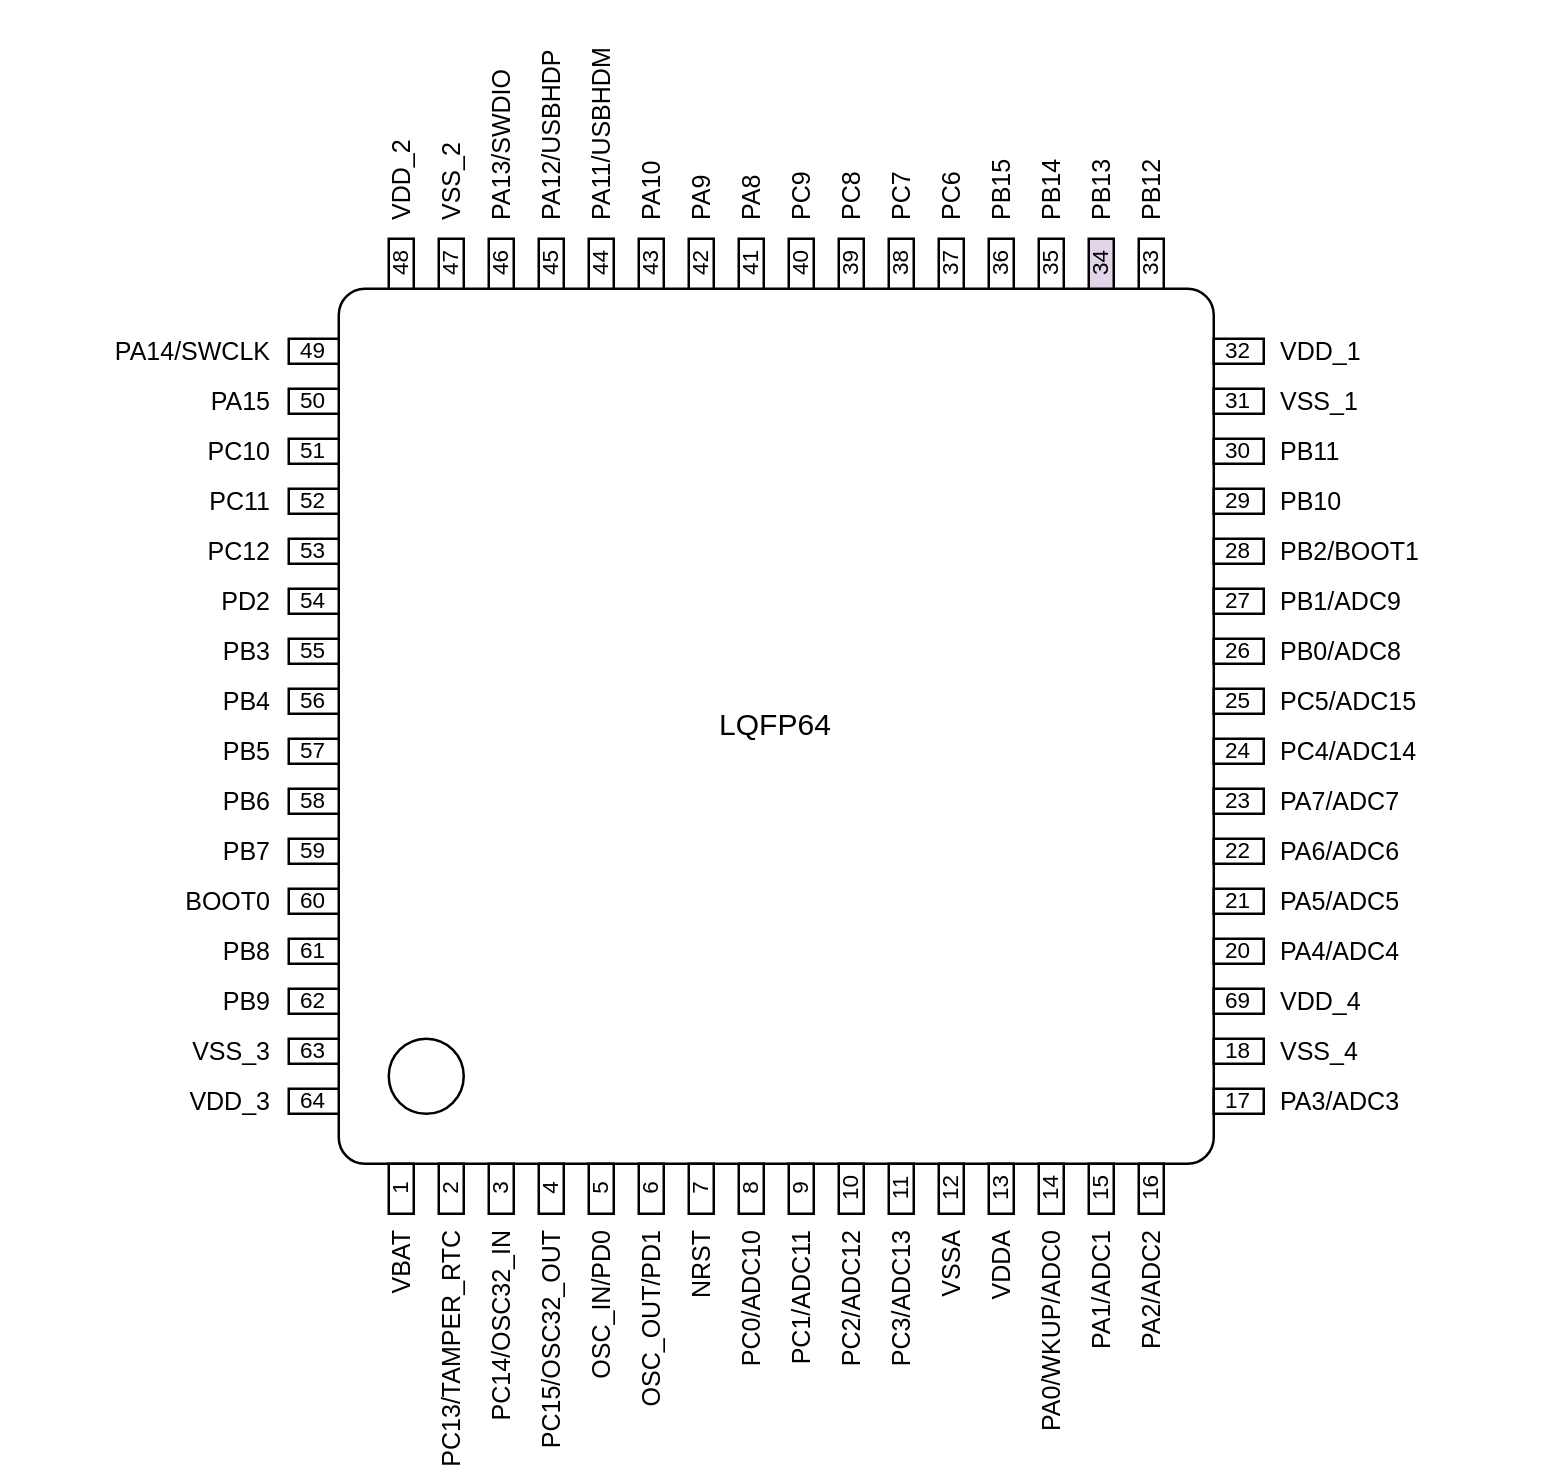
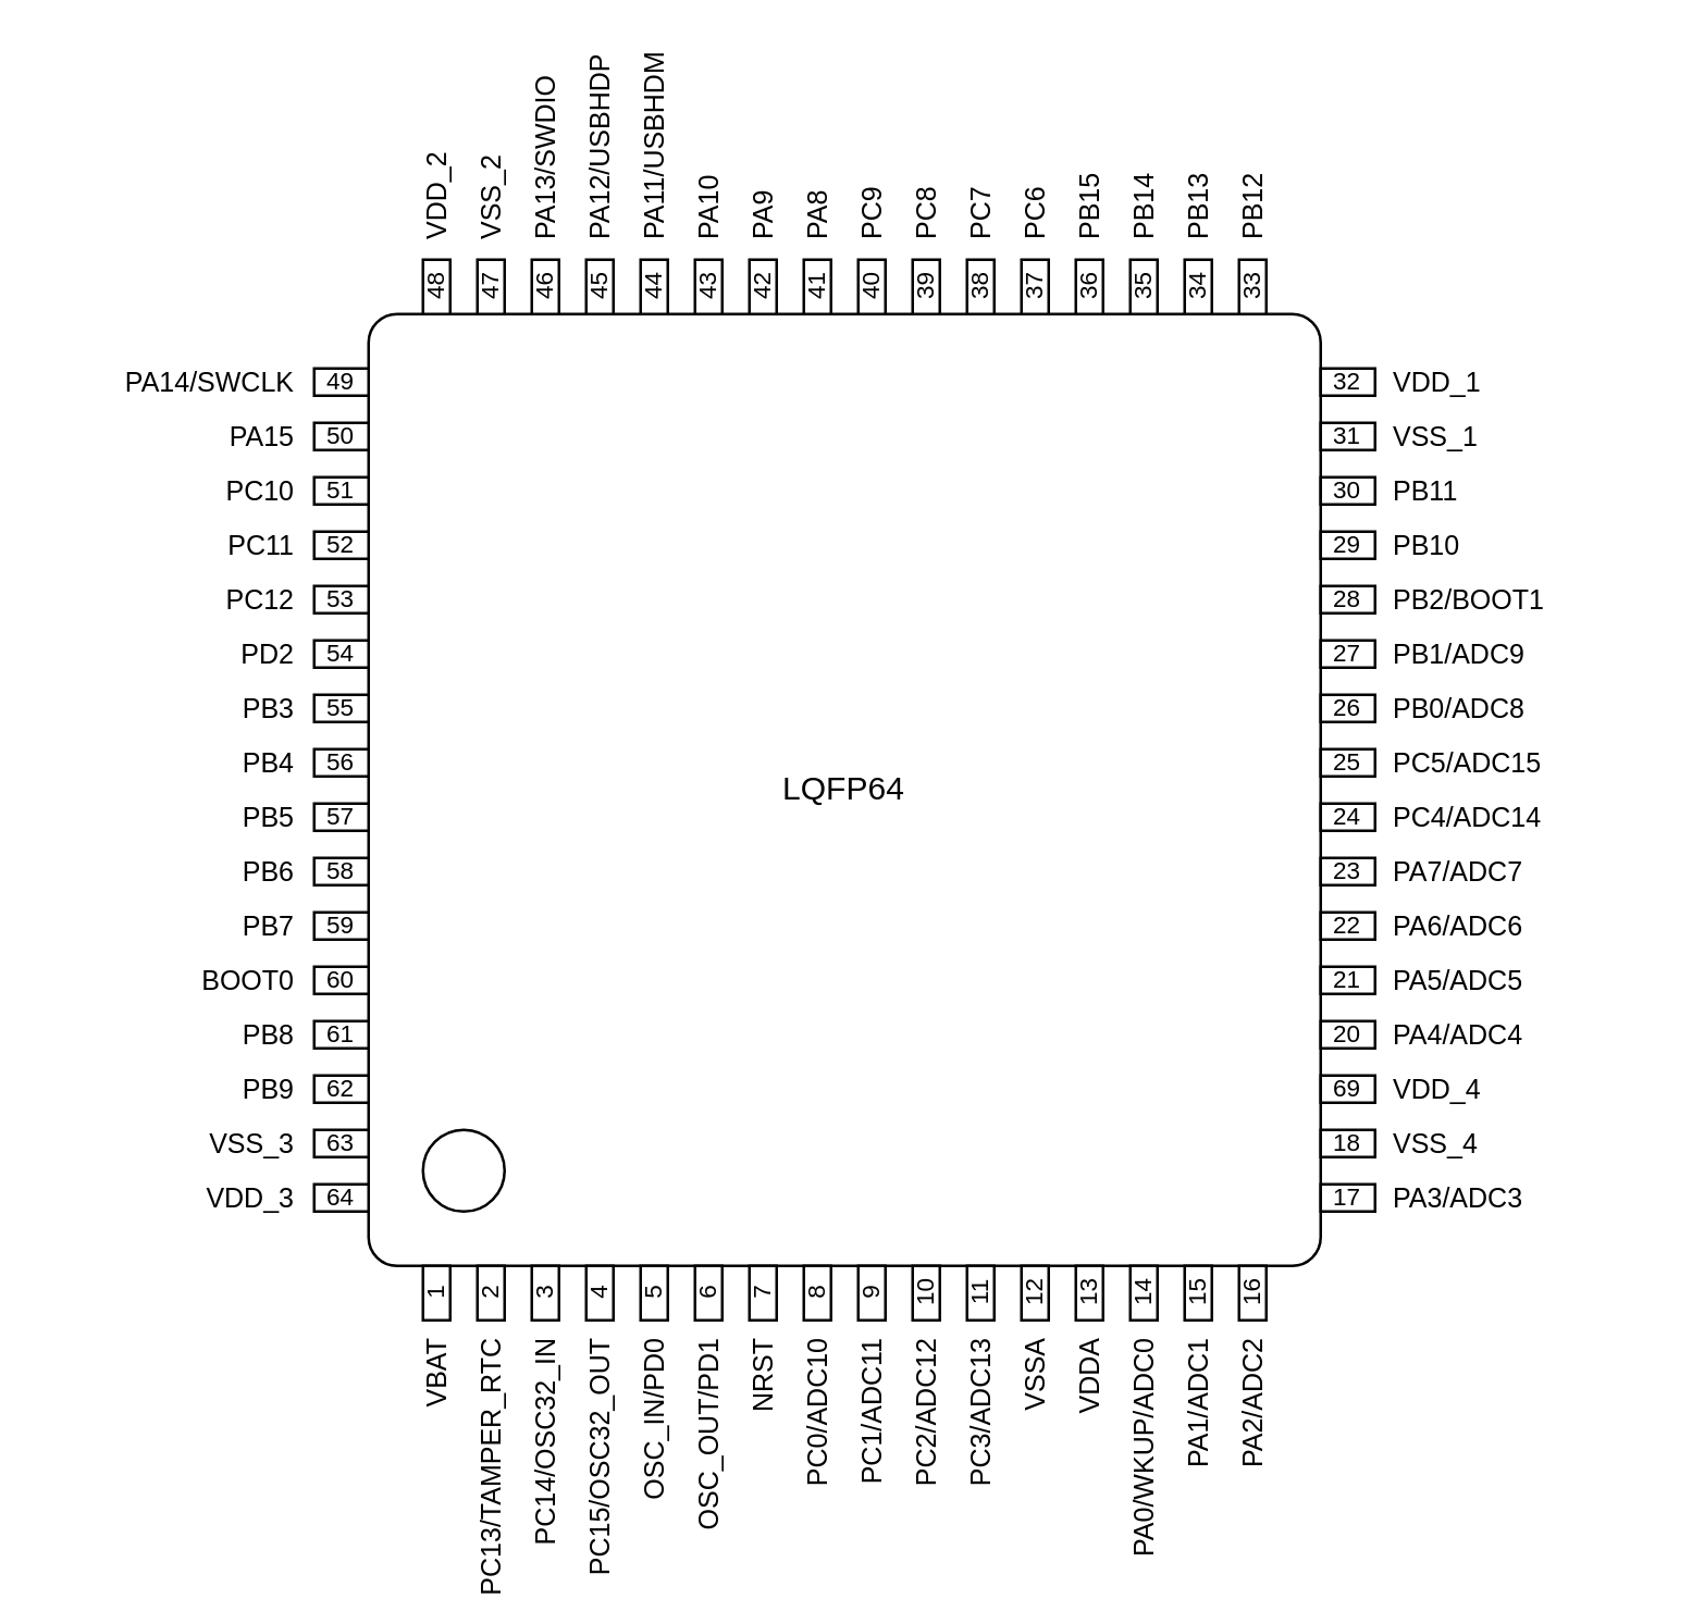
- <mxCell id="126" value="34" style="rounded=0;whiteSpace=wrap;html=1;fontSize=9;horizontal=0;fontStyle=0;fontFamily=Arial;fillColor=#e1d5e7;" vertex="1" parent="1"><mxGeometry x="435" y="80" width="10" height="20" as="geometry" /></mxCell>
+ <mxCell id="126" value="34" style="rounded=0;whiteSpace=wrap;html=1;fontSize=9;horizontal=0;fontStyle=0;fontFamily=Arial;" vertex="1" parent="1"><mxGeometry x="435" y="80" width="10" height="20" as="geometry" /></mxCell>
